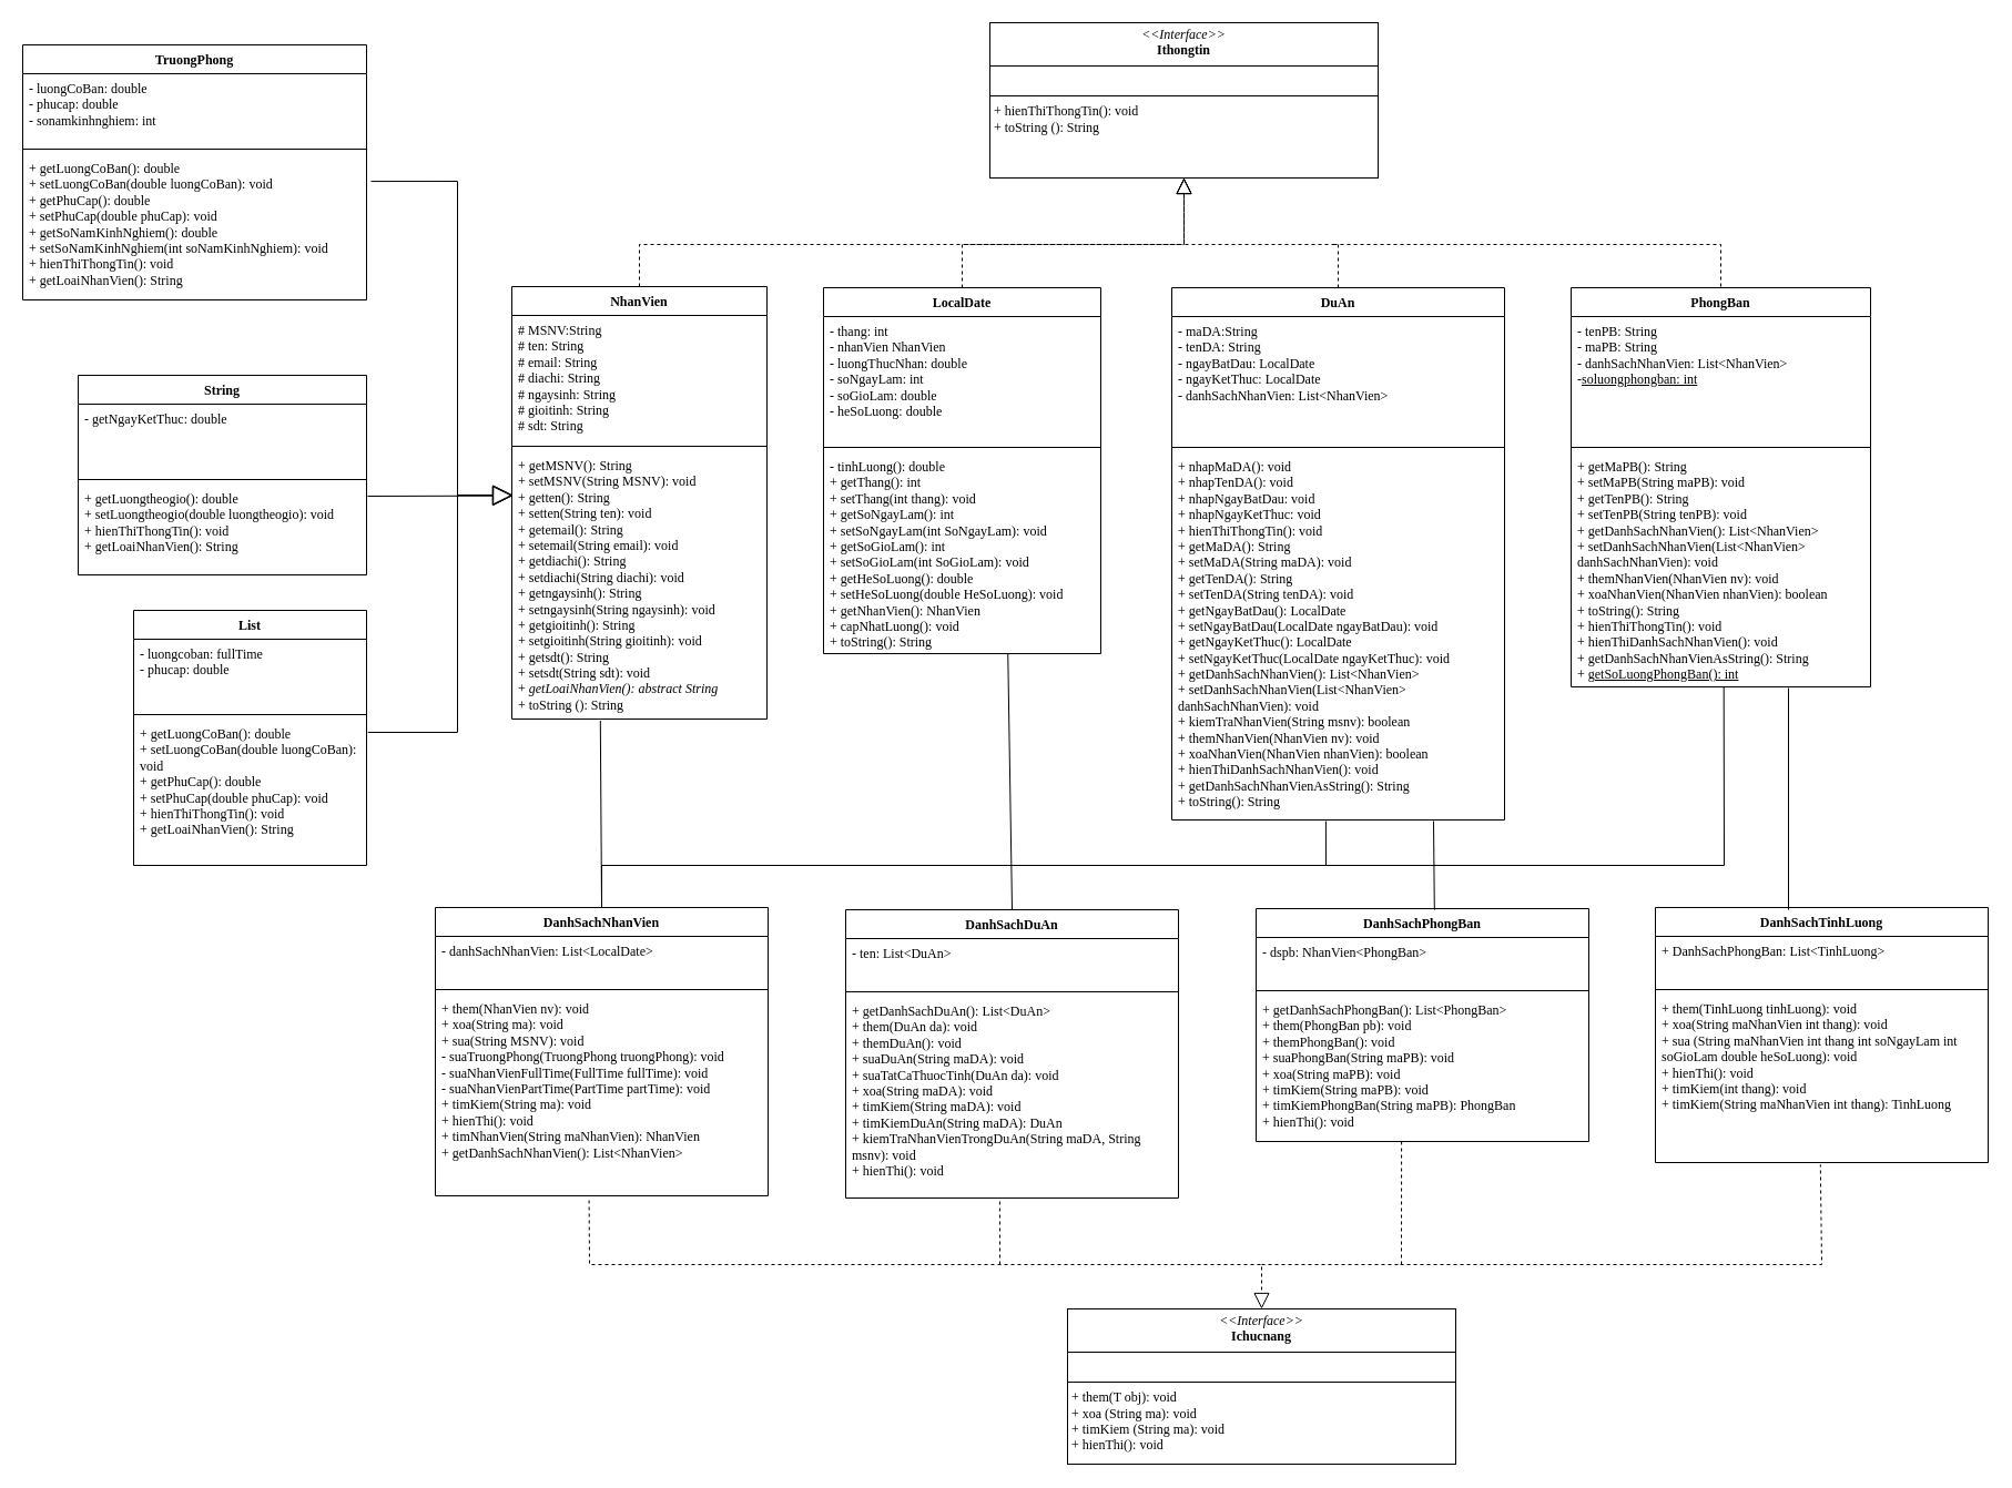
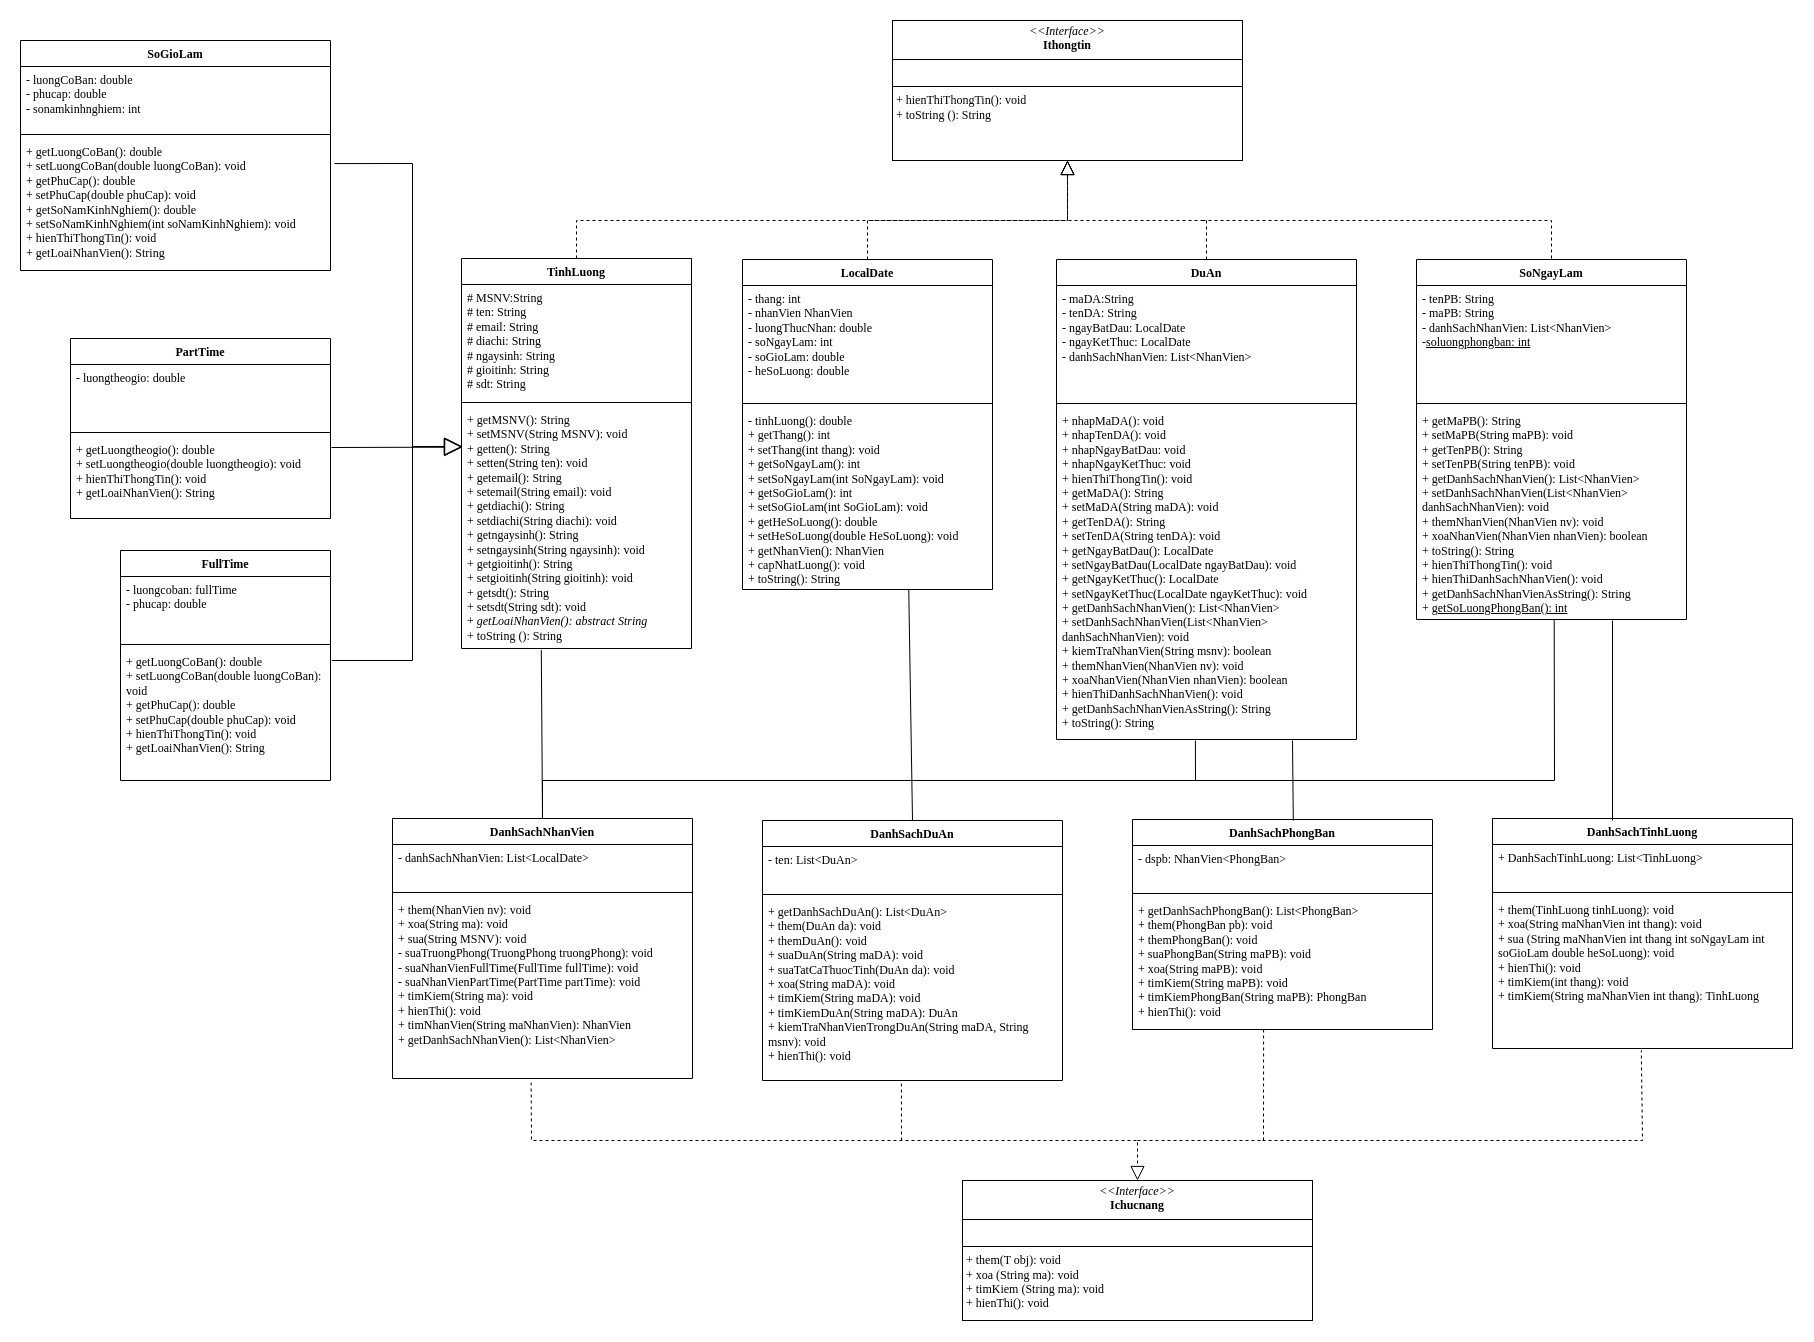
- <mxCell id="14" value="TruongPhong" style="swimlane;fontStyle=1;align=center;verticalAlign=top;childLayout=stackLayout;horizontal=1;startSize=26;horizontalStack=0;resizeParent=1;resizeParentMax=0;resizeLast=0;collapsible=1;marginBottom=0;whiteSpace=wrap;html=1;fontFamily=Times New Roman;" parent="1" vertex="1"><mxGeometry x="20" y="40" width="310" height="230" as="geometry" /></mxCell>
+ <mxCell id="14" value="SoGioLam" style="swimlane;fontStyle=1;align=center;verticalAlign=top;childLayout=stackLayout;horizontal=1;startSize=26;horizontalStack=0;resizeParent=1;resizeParentMax=0;resizeLast=0;collapsible=1;marginBottom=0;whiteSpace=wrap;html=1;fontFamily=Times New Roman;" parent="1" vertex="1"><mxGeometry x="20" y="40" width="310" height="230" as="geometry" /></mxCell>
- <mxCell id="2" value="NhanVien" style="swimlane;fontStyle=1;align=center;verticalAlign=top;childLayout=stackLayout;horizontal=1;startSize=26;horizontalStack=0;resizeParent=1;resizeParentMax=0;resizeLast=0;collapsible=1;marginBottom=0;whiteSpace=wrap;html=1;fontFamily=Times New Roman;" parent="1" vertex="1"><mxGeometry x="461" y="258" width="230" height="390" as="geometry" /></mxCell>
+ <mxCell id="2" value="TinhLuong" style="swimlane;fontStyle=1;align=center;verticalAlign=top;childLayout=stackLayout;horizontal=1;startSize=26;horizontalStack=0;resizeParent=1;resizeParentMax=0;resizeLast=0;collapsible=1;marginBottom=0;whiteSpace=wrap;html=1;fontFamily=Times New Roman;" parent="1" vertex="1"><mxGeometry x="461" y="258" width="230" height="390" as="geometry" /></mxCell>
- <mxCell id="28" value="PhongBan" style="swimlane;fontStyle=1;align=center;verticalAlign=top;childLayout=stackLayout;horizontal=1;startSize=26;horizontalStack=0;resizeParent=1;resizeParentMax=0;resizeLast=0;collapsible=1;marginBottom=0;whiteSpace=wrap;html=1;fontFamily=Times New Roman;" parent="1" vertex="1"><mxGeometry x="1416" y="259" width="270" height="360" as="geometry" /></mxCell>
+ <mxCell id="28" value="SoNgayLam" style="swimlane;fontStyle=1;align=center;verticalAlign=top;childLayout=stackLayout;horizontal=1;startSize=26;horizontalStack=0;resizeParent=1;resizeParentMax=0;resizeLast=0;collapsible=1;marginBottom=0;whiteSpace=wrap;html=1;fontFamily=Times New Roman;" parent="1" vertex="1"><mxGeometry x="1416" y="259" width="270" height="360" as="geometry" /></mxCell>
- <mxCell id="10" value="String" style="swimlane;fontStyle=1;align=center;verticalAlign=top;childLayout=stackLayout;horizontal=1;startSize=26;horizontalStack=0;resizeParent=1;resizeParentMax=0;resizeLast=0;collapsible=1;marginBottom=0;whiteSpace=wrap;html=1;fontFamily=Times New Roman;" parent="1" vertex="1"><mxGeometry x="70" y="338" width="260" height="180" as="geometry" /></mxCell>
+ <mxCell id="10" value="PartTime" style="swimlane;fontStyle=1;align=center;verticalAlign=top;childLayout=stackLayout;horizontal=1;startSize=26;horizontalStack=0;resizeParent=1;resizeParentMax=0;resizeLast=0;collapsible=1;marginBottom=0;whiteSpace=wrap;html=1;fontFamily=Times New Roman;" parent="1" vertex="1"><mxGeometry x="70" y="338" width="260" height="180" as="geometry" /></mxCell>
- <mxCell id="11" value="&lt;div&gt;&lt;div&gt;&lt;div&gt;&lt;div&gt;&lt;div&gt;&lt;div&gt;- getNgayKetThuc: double&lt;/div&gt;&lt;/div&gt;&lt;/div&gt;&lt;/div&gt;&lt;/div&gt;&lt;/div&gt;" style="text;strokeColor=none;fillColor=none;align=left;verticalAlign=top;spacingLeft=4;spacingRight=4;overflow=hidden;rotatable=0;points=[[0,0.5],[1,0.5]];portConstraint=eastwest;whiteSpace=wrap;html=1;fontFamily=Times New Roman;" parent="10" vertex="1"><mxGeometry y="26" width="260" height="64" as="geometry" /></mxCell>
+ <mxCell id="11" value="&lt;div&gt;&lt;div&gt;&lt;div&gt;&lt;div&gt;&lt;div&gt;&lt;div&gt;- luongtheogio: double&lt;/div&gt;&lt;/div&gt;&lt;/div&gt;&lt;/div&gt;&lt;/div&gt;&lt;/div&gt;" style="text;strokeColor=none;fillColor=none;align=left;verticalAlign=top;spacingLeft=4;spacingRight=4;overflow=hidden;rotatable=0;points=[[0,0.5],[1,0.5]];portConstraint=eastwest;whiteSpace=wrap;html=1;fontFamily=Times New Roman;" parent="10" vertex="1"><mxGeometry y="26" width="260" height="64" as="geometry" /></mxCell>
- <mxCell id="6" value="List" style="swimlane;fontStyle=1;align=center;verticalAlign=top;childLayout=stackLayout;horizontal=1;startSize=26;horizontalStack=0;resizeParent=1;resizeParentMax=0;resizeLast=0;collapsible=1;marginBottom=0;whiteSpace=wrap;html=1;fontFamily=Times New Roman;" parent="1" vertex="1"><mxGeometry x="120" y="550" width="210" height="230" as="geometry" /></mxCell>
+ <mxCell id="6" value="FullTime" style="swimlane;fontStyle=1;align=center;verticalAlign=top;childLayout=stackLayout;horizontal=1;startSize=26;horizontalStack=0;resizeParent=1;resizeParentMax=0;resizeLast=0;collapsible=1;marginBottom=0;whiteSpace=wrap;html=1;fontFamily=Times New Roman;" parent="1" vertex="1"><mxGeometry x="120" y="550" width="210" height="230" as="geometry" /></mxCell>
- <mxCell id="41" value="&lt;div&gt;&lt;div&gt;&lt;div&gt;&lt;div&gt;&lt;div&gt;&lt;div&gt;&lt;div&gt;&lt;div&gt;&lt;div&gt;&lt;div&gt;+ DanhSachPhongBan: List&amp;lt;TinhLuong&amp;gt;&lt;/div&gt;&lt;/div&gt;&lt;/div&gt;&lt;/div&gt;&lt;/div&gt;&lt;/div&gt;&lt;/div&gt;&lt;/div&gt;&lt;/div&gt;&lt;/div&gt;&lt;div&gt;&lt;br&gt;&lt;/div&gt;" style="text;strokeColor=none;fillColor=none;align=left;verticalAlign=top;spacingLeft=4;spacingRight=4;overflow=hidden;rotatable=0;points=[[0,0.5],[1,0.5]];portConstraint=eastwest;whiteSpace=wrap;html=1;fontFamily=Times New Roman;" parent="40" vertex="1"><mxGeometry y="26" width="300" height="44" as="geometry" /></mxCell>
+ <mxCell id="41" value="&lt;div&gt;&lt;div&gt;&lt;div&gt;&lt;div&gt;&lt;div&gt;&lt;div&gt;&lt;div&gt;&lt;div&gt;&lt;div&gt;&lt;div&gt;+ DanhSachTinhLuong: List&amp;lt;TinhLuong&amp;gt;&lt;/div&gt;&lt;/div&gt;&lt;/div&gt;&lt;/div&gt;&lt;/div&gt;&lt;/div&gt;&lt;/div&gt;&lt;/div&gt;&lt;/div&gt;&lt;/div&gt;&lt;div&gt;&lt;br&gt;&lt;/div&gt;" style="text;strokeColor=none;fillColor=none;align=left;verticalAlign=top;spacingLeft=4;spacingRight=4;overflow=hidden;rotatable=0;points=[[0,0.5],[1,0.5]];portConstraint=eastwest;whiteSpace=wrap;html=1;fontFamily=Times New Roman;" parent="40" vertex="1"><mxGeometry y="26" width="300" height="44" as="geometry" /></mxCell>
